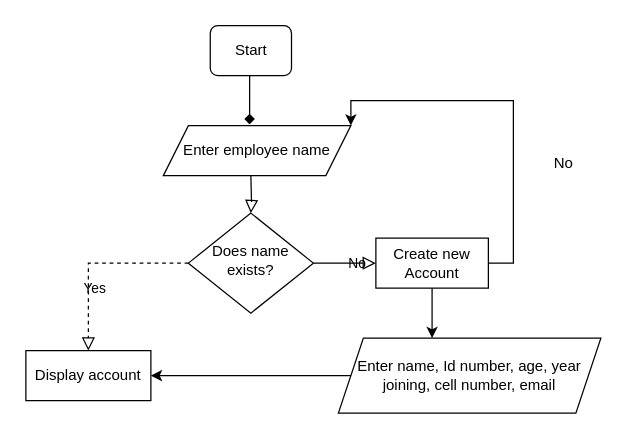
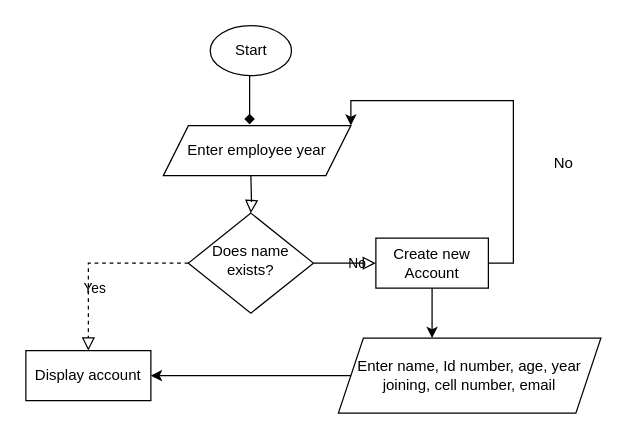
- <mxCell id="7" value="Start" style="whiteSpace=wrap;html=1;rounded=1;" parent="1" vertex="1"><mxGeometry x="167.5" y="20" width="65" height="40" as="geometry" /></mxCell>
+ <mxCell id="7" value="Start" style="ellipse;whiteSpace=wrap;html=1;" parent="1" vertex="1"><mxGeometry x="167.5" y="20" width="65" height="40" as="geometry" /></mxCell>
- <mxCell id="14" value="Enter employee name" style="shape=parallelogram;perimeter=parallelogramPerimeter;whiteSpace=wrap;html=1;fixedSize=1;" parent="1" vertex="1"><mxGeometry x="130" y="100" width="150" height="40" as="geometry" /></mxCell>
+ <mxCell id="14" value="Enter employee year" style="shape=parallelogram;perimeter=parallelogramPerimeter;whiteSpace=wrap;html=1;fixedSize=1;" parent="1" vertex="1"><mxGeometry x="130" y="100" width="150" height="40" as="geometry" /></mxCell>
